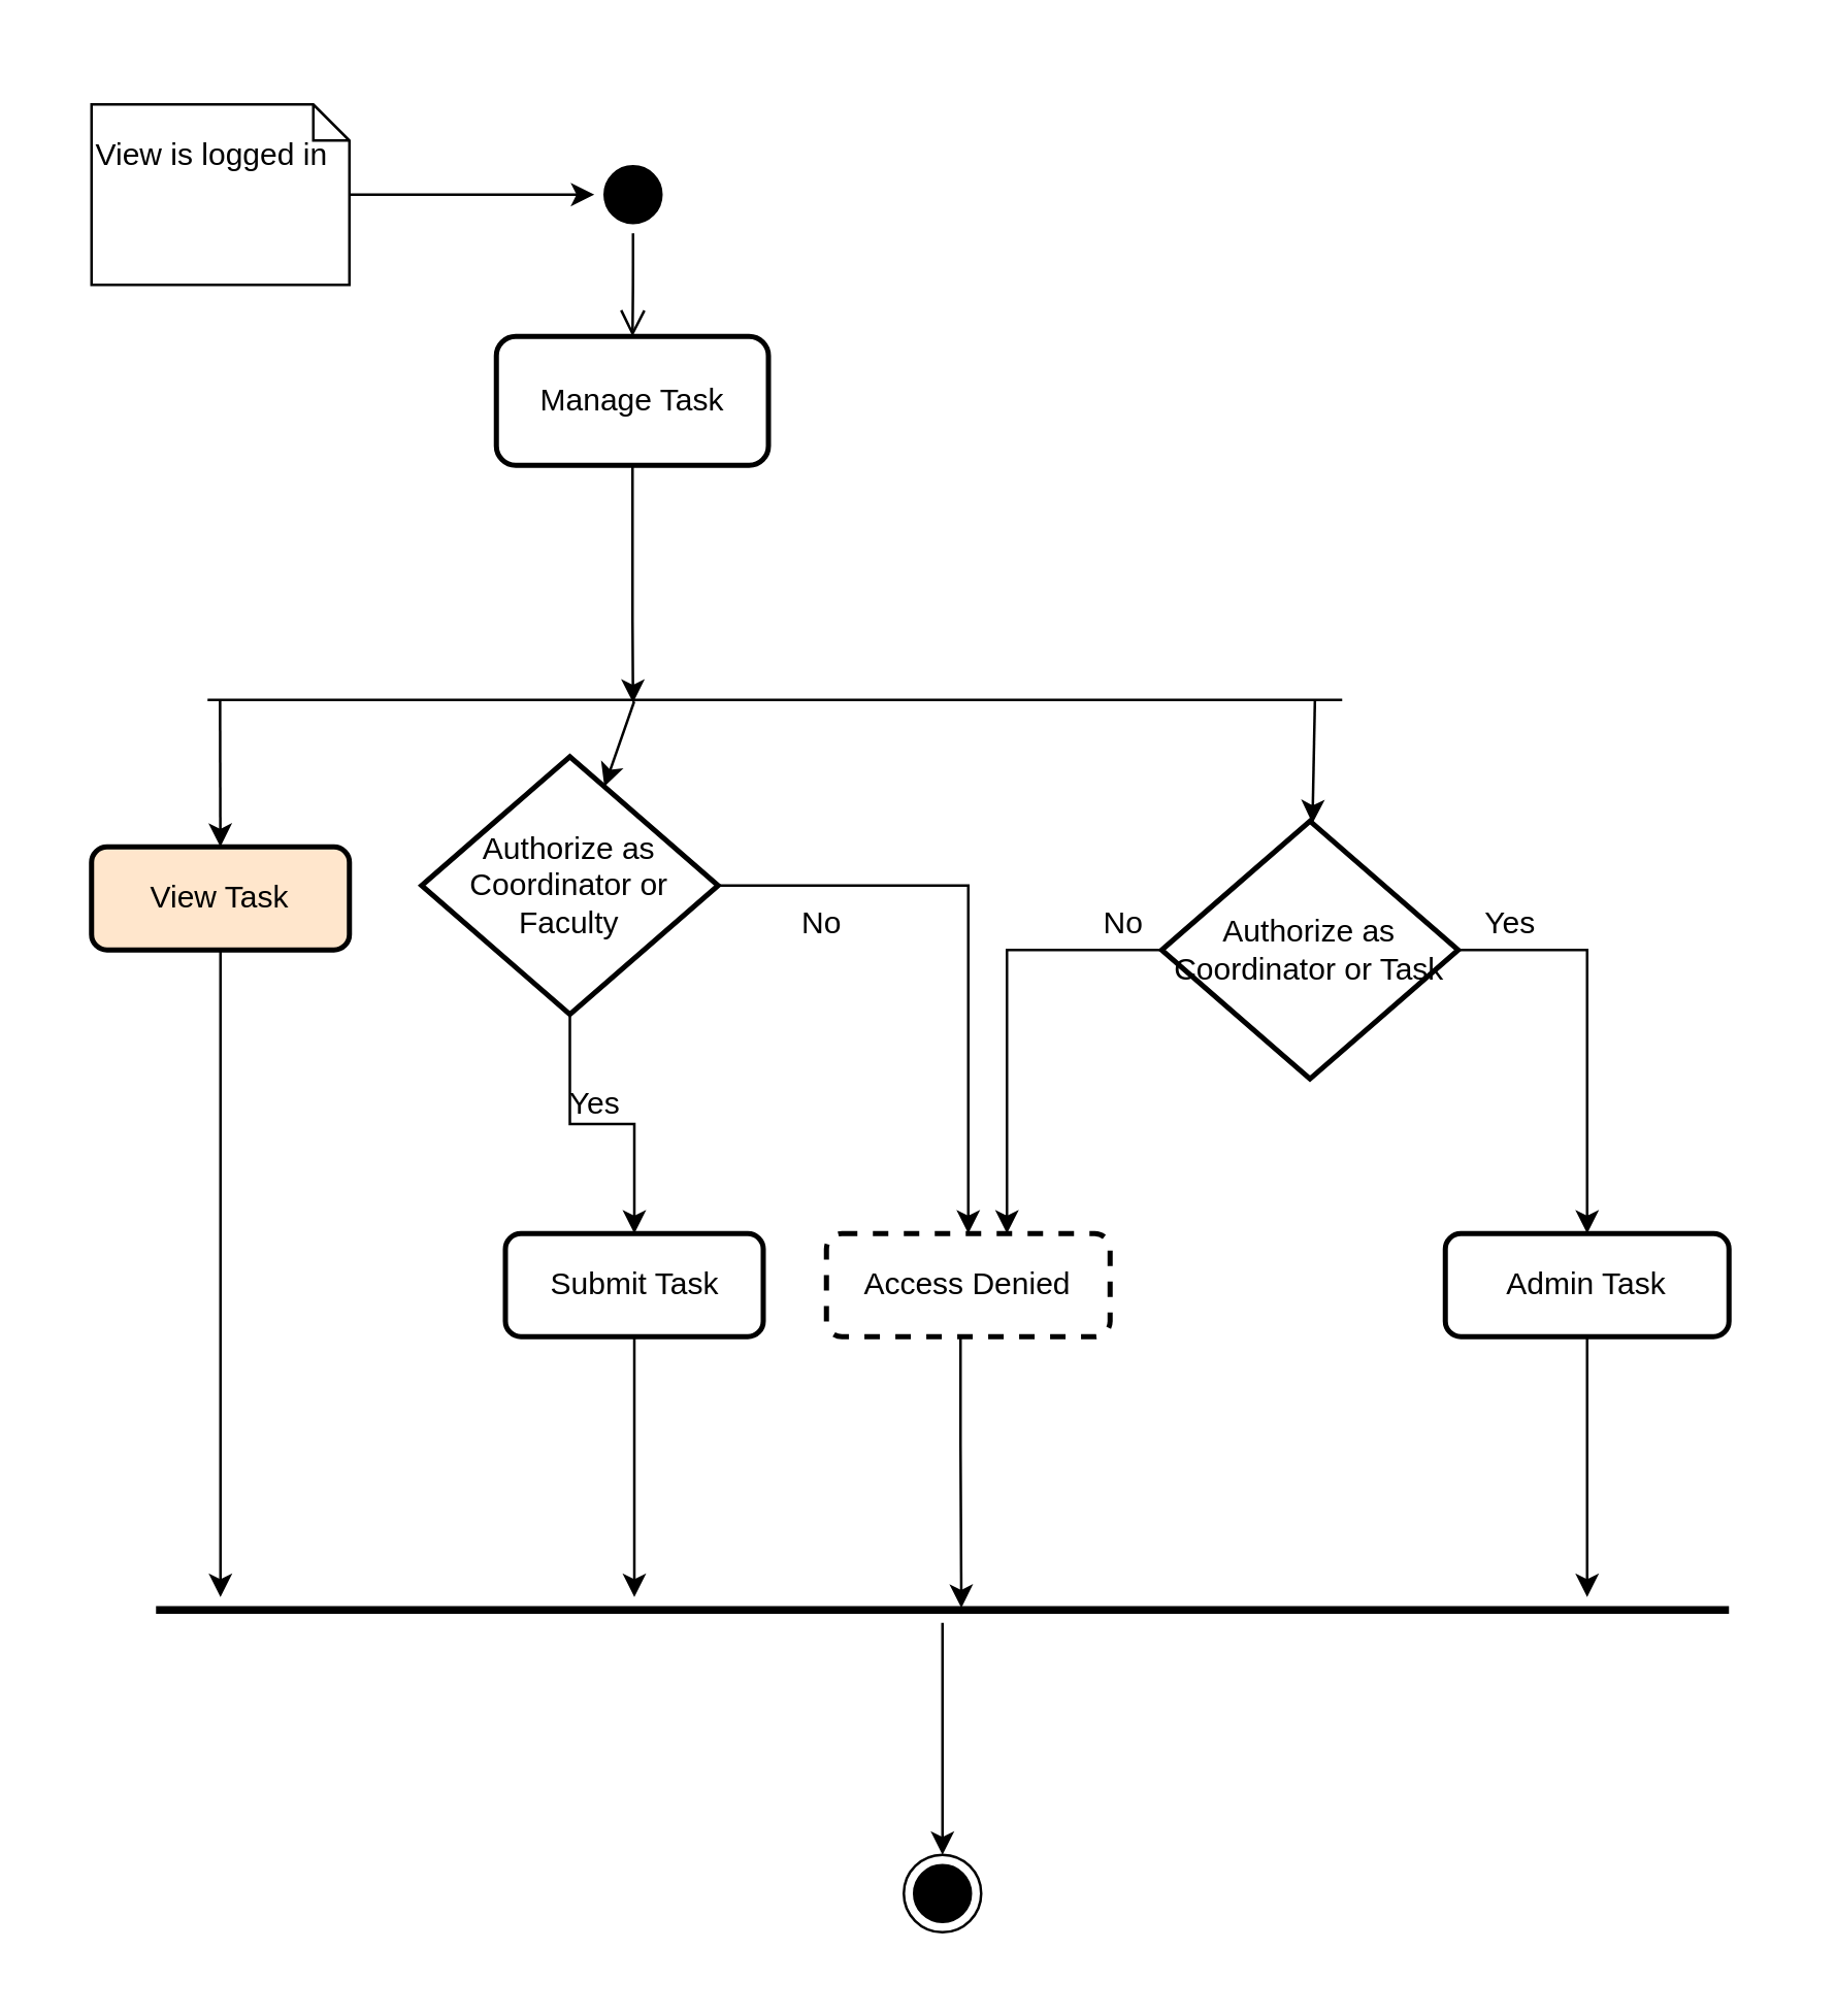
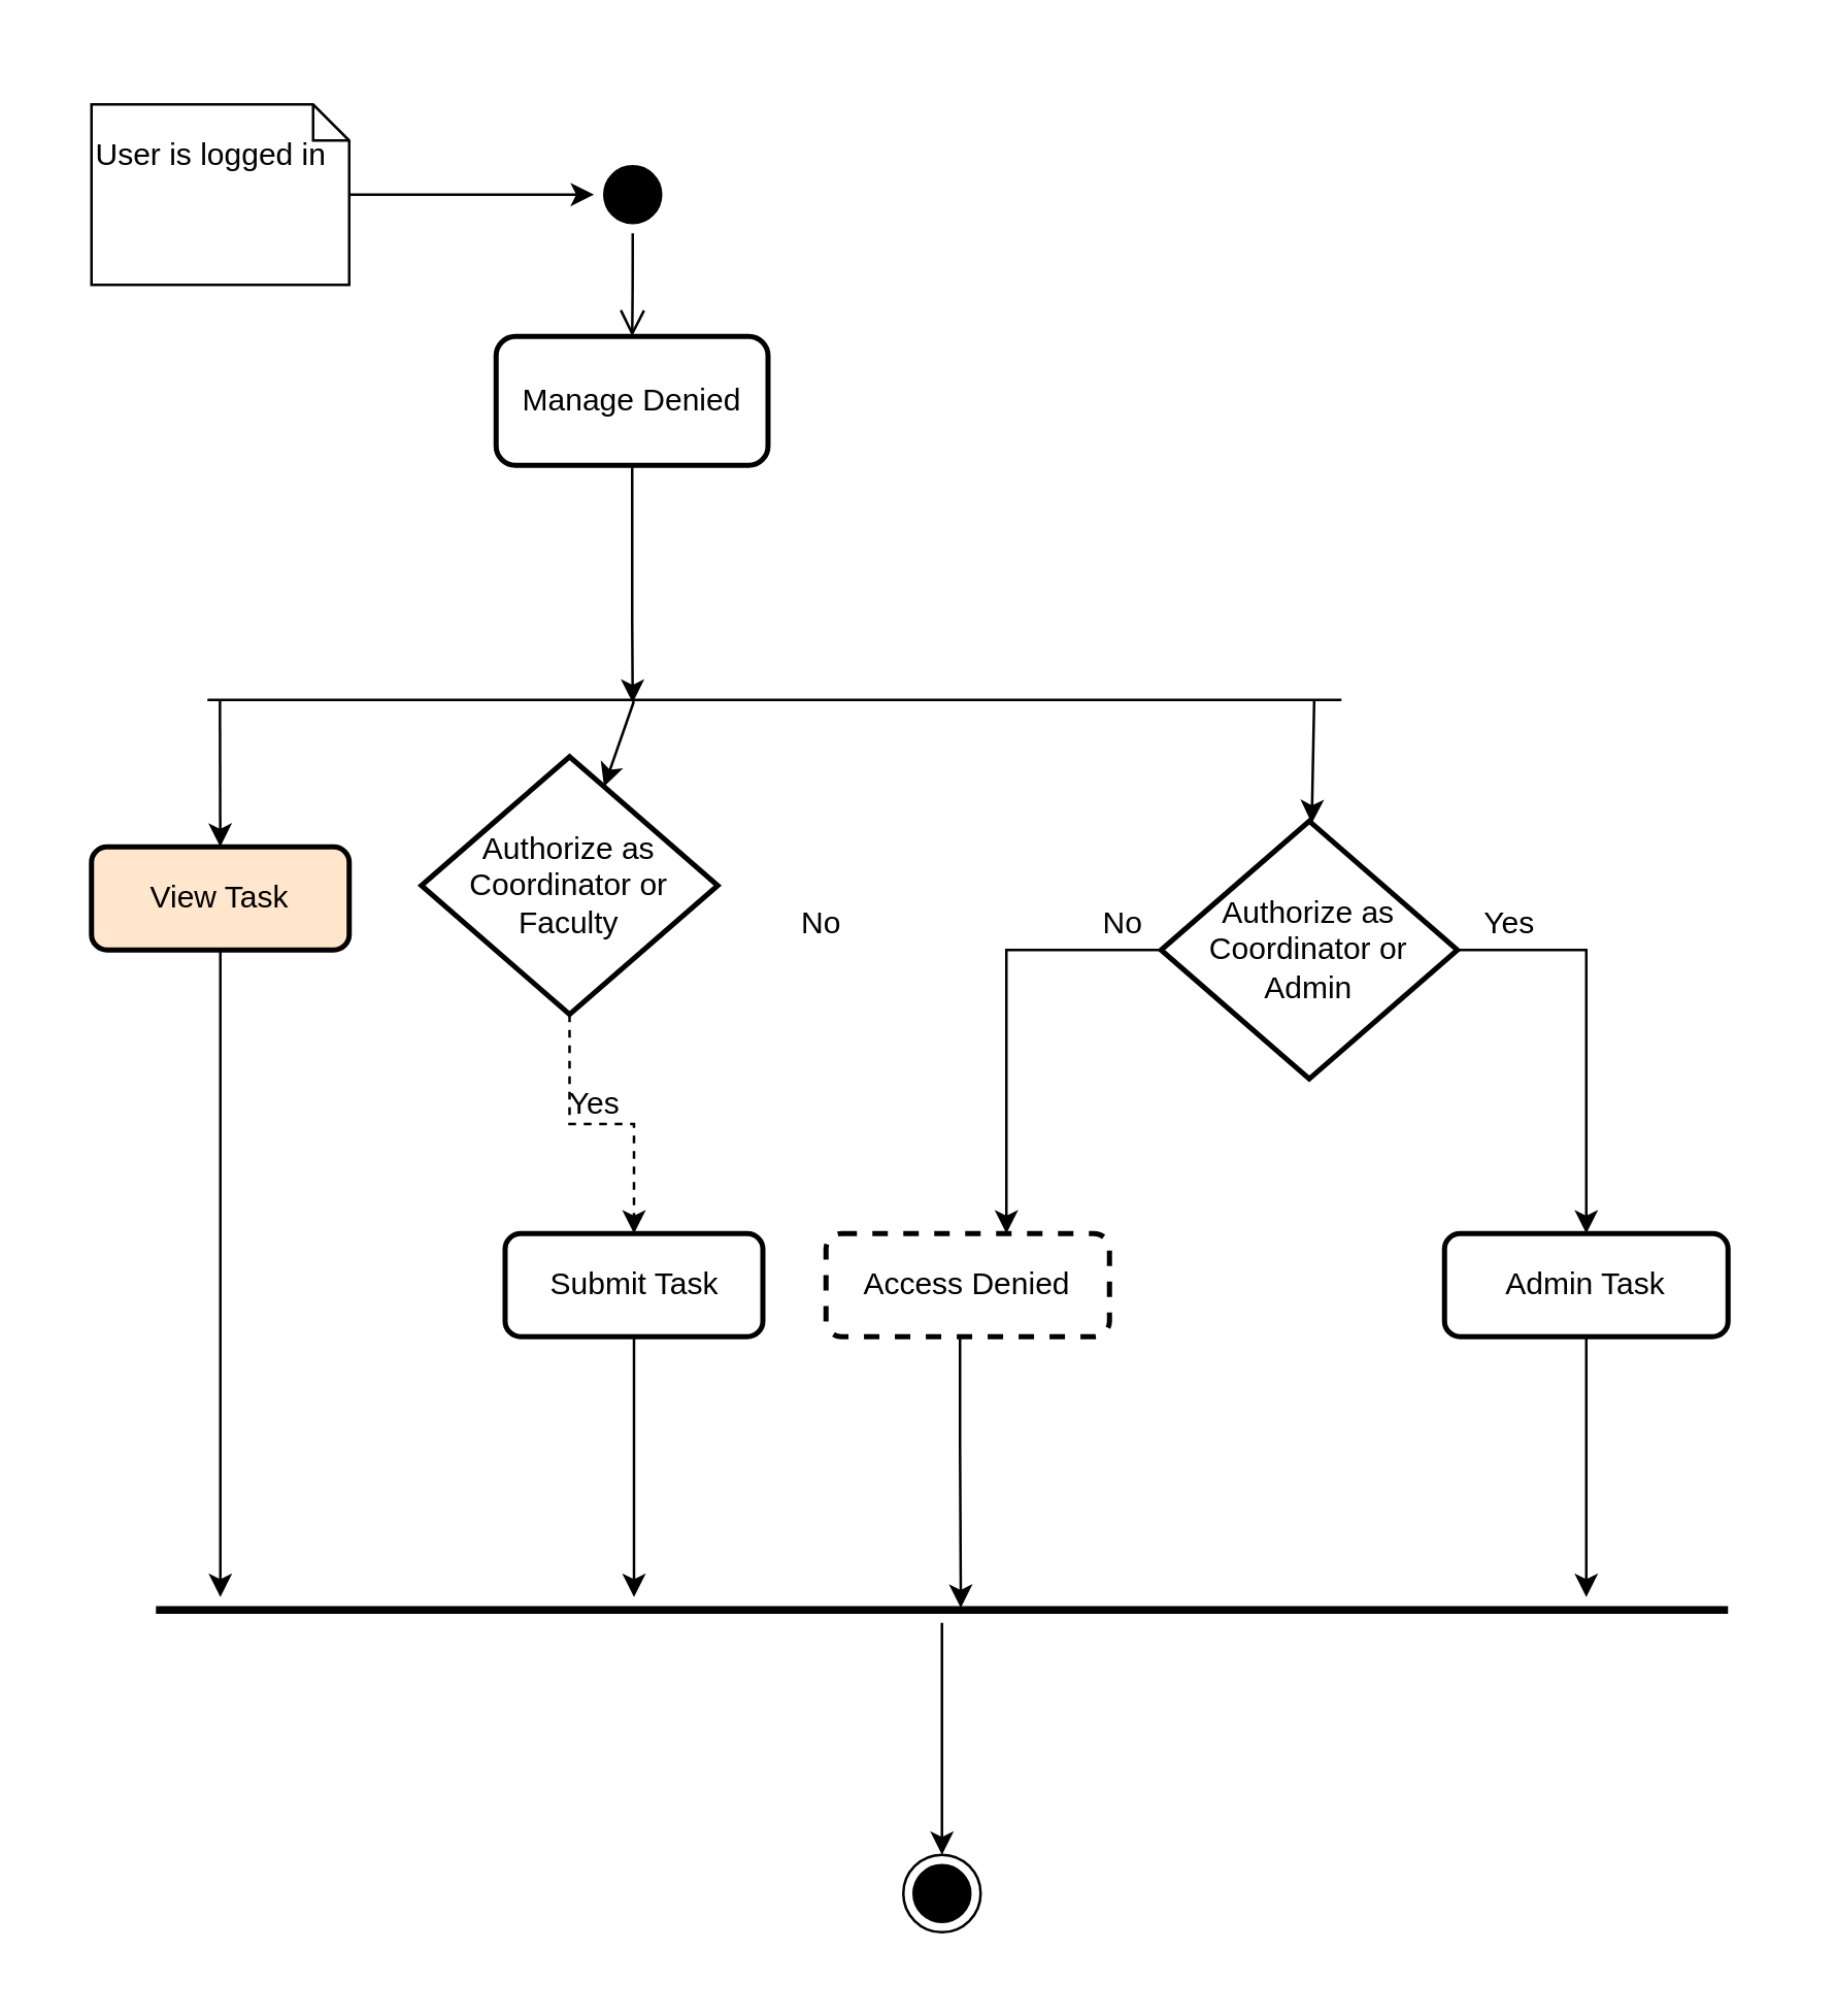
- <mxCell id="6" value="&lt;p&gt;View is logged in&lt;/p&gt;" style="shape=note;whiteSpace=wrap;html=1;size=14;verticalAlign=top;align=left;spacingTop=-6;strokeColor=#000000;" vertex="1" parent="1"><mxGeometry x="35" y="40" width="100" height="70" as="geometry" /></mxCell>
+ <mxCell id="6" value="&lt;p&gt;User is logged in&lt;/p&gt;" style="shape=note;whiteSpace=wrap;html=1;size=14;verticalAlign=top;align=left;spacingTop=-6;strokeColor=#000000;" vertex="1" parent="1"><mxGeometry x="35" y="40" width="100" height="70" as="geometry" /></mxCell>
- <mxCell id="8" value="Manage Task" style="rounded=1;whiteSpace=wrap;html=1;strokeColor=#000000;strokeWidth=2;" vertex="1" parent="1"><mxGeometry x="192" y="130" width="105.5" height="50" as="geometry" /></mxCell>
+ <mxCell id="8" value="Manage Denied" style="rounded=1;whiteSpace=wrap;html=1;strokeColor=#000000;strokeWidth=2;" vertex="1" parent="1"><mxGeometry x="192" y="130" width="105.5" height="50" as="geometry" /></mxCell>
- <mxCell id="17" value="" style="edgeStyle=orthogonalEdgeStyle;rounded=0;orthogonalLoop=1;jettySize=auto;html=1;strokeColor=#000000;" edge="1" parent="1" source="18" target="24"><mxGeometry relative="1" as="geometry"><mxPoint x="20" y="538" as="targetPoint" /></mxGeometry></mxCell>
- <mxCell id="22" value="Authorize as Coordinator or Task" style="rhombus;whiteSpace=wrap;html=1;rounded=1;strokeWidth=2;arcSize=0;" vertex="1" parent="1"><mxGeometry x="450" y="318" width="115" height="100" as="geometry" /></mxCell>
+ <mxCell id="22" value="Authorize as Coordinator or Admin" style="rhombus;whiteSpace=wrap;html=1;rounded=1;strokeWidth=2;arcSize=0;" vertex="1" parent="1"><mxGeometry x="450" y="318" width="115" height="100" as="geometry" /></mxCell>
- <mxCell id="14" value="" style="edgeStyle=orthogonalEdgeStyle;rounded=0;orthogonalLoop=1;jettySize=auto;html=1;strokeColor=#000000;" edge="1" parent="1" source="18" target="16"><mxGeometry relative="1" as="geometry"><mxPoint x="260" y="378" as="sourcePoint" /></mxGeometry></mxCell>
+ <mxCell id="14" value="" style="edgeStyle=orthogonalEdgeStyle;rounded=0;orthogonalLoop=1;jettySize=auto;html=1;strokeColor=#000000;dashed=1;" edge="1" parent="1" source="18" target="16"><mxGeometry relative="1" as="geometry"><mxPoint x="260" y="378" as="sourcePoint" /></mxGeometry></mxCell>
